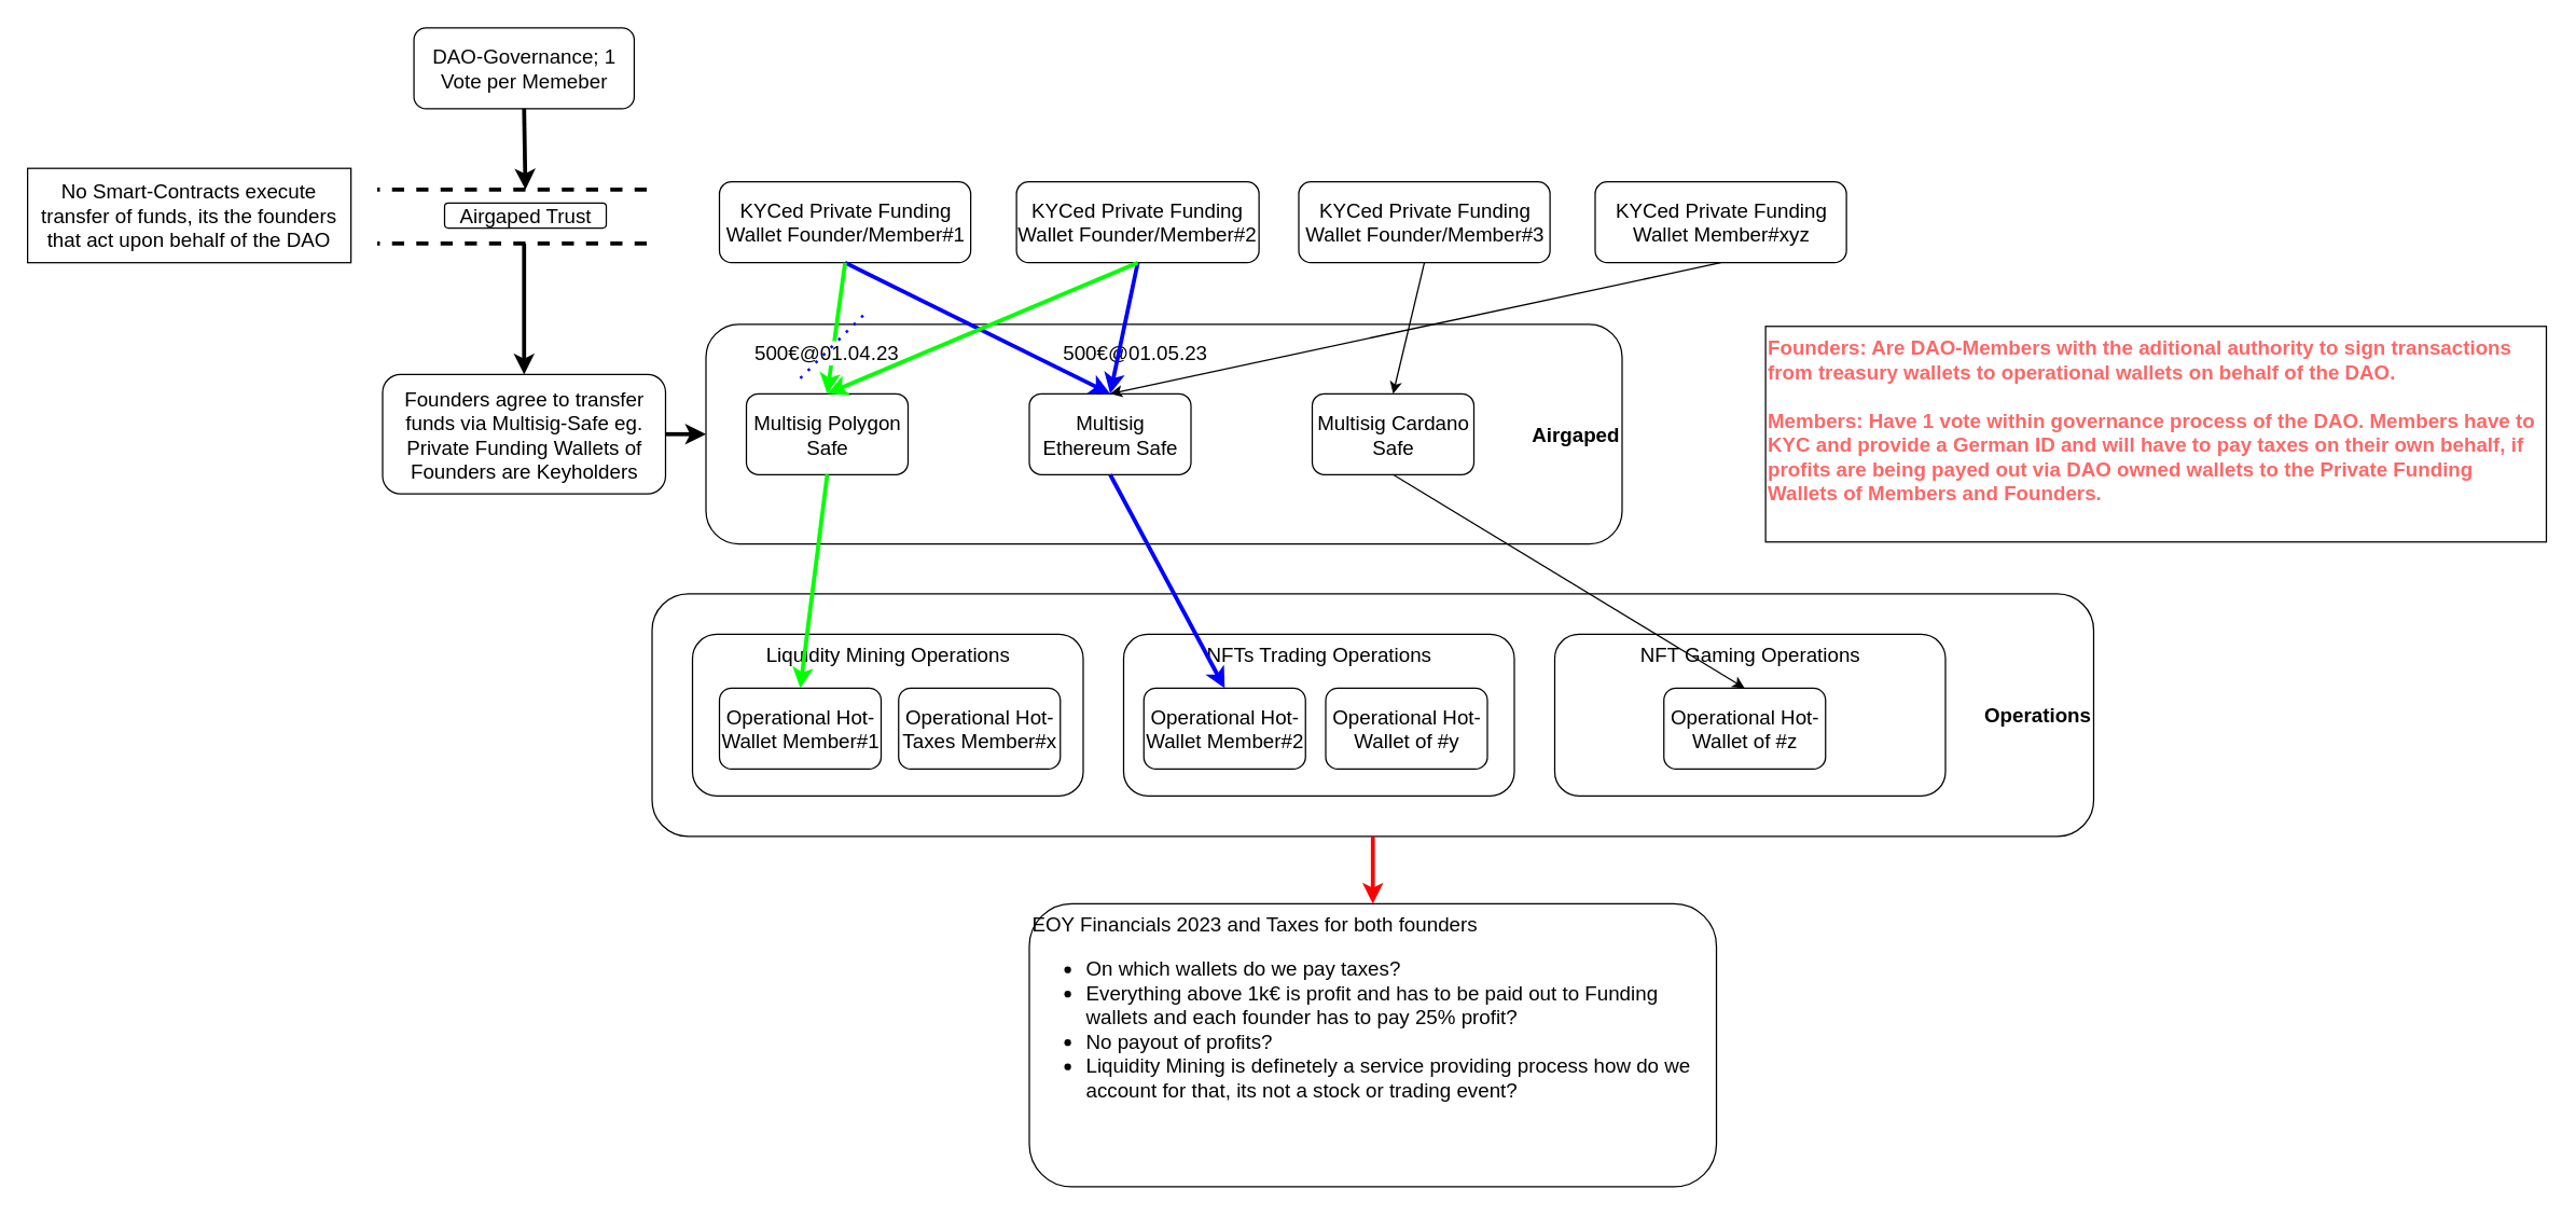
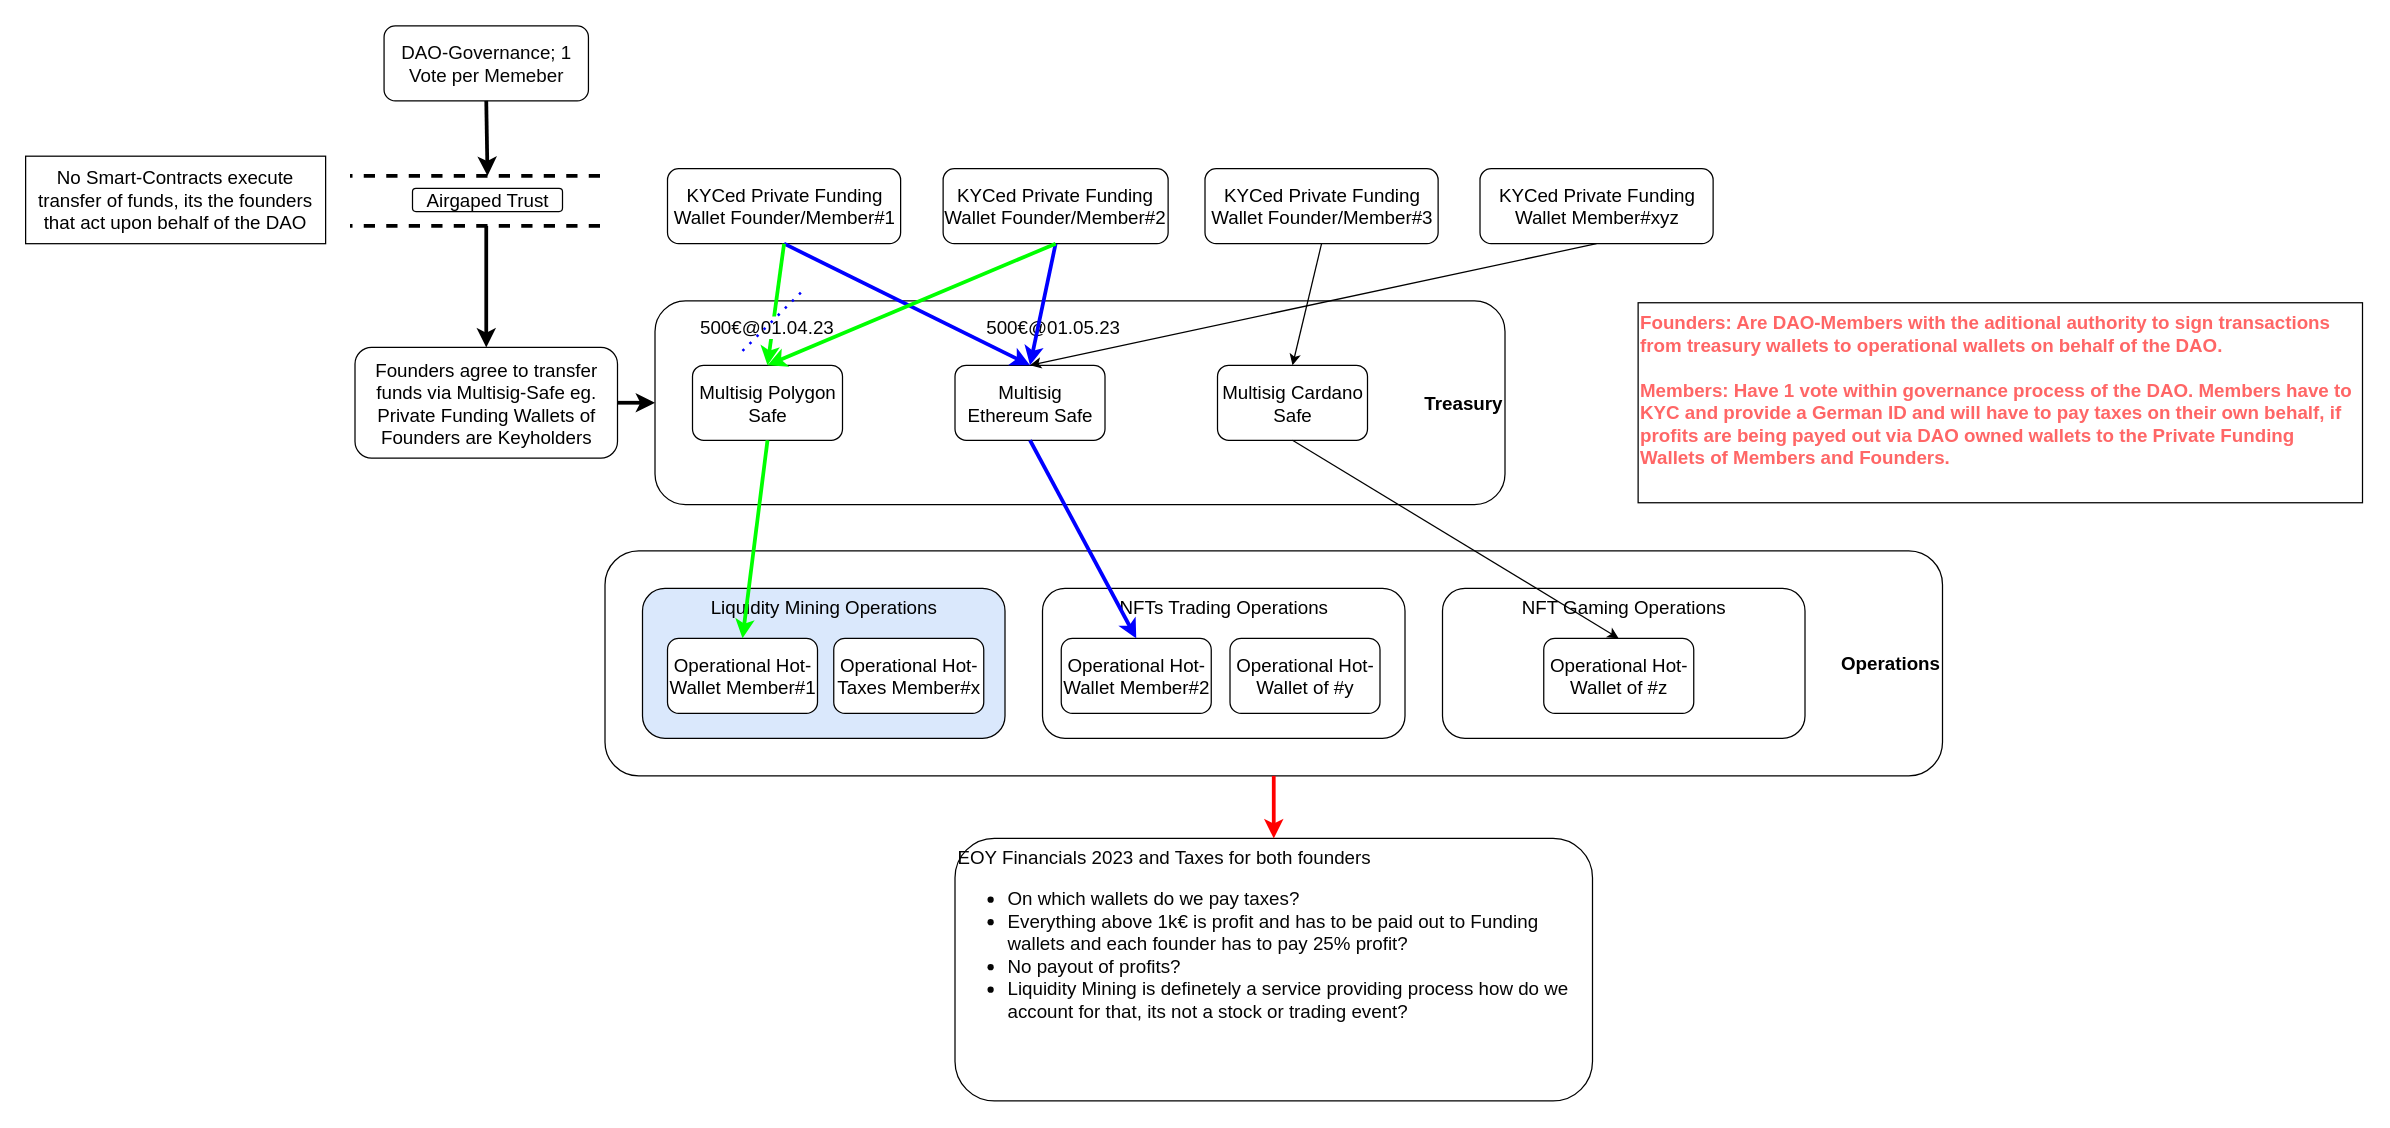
- <mxCell id="2" value="&lt;div style=&quot;font-size: 15px;&quot;&gt;&lt;b style=&quot;font-size: 15px;&quot;&gt;&lt;font style=&quot;font-size: 15px;&quot;&gt;Airgaped&lt;/font&gt;&lt;/b&gt;&lt;/div&gt;" style="rounded=1;whiteSpace=wrap;html=1;align=right;fontSize=15;" parent="1" vertex="1"><mxGeometry x="523.5" y="240" width="680" height="163" as="geometry" /></mxCell>
+ <mxCell id="2" value="&lt;div style=&quot;font-size: 15px;&quot;&gt;&lt;b style=&quot;font-size: 15px;&quot;&gt;&lt;font style=&quot;font-size: 15px;&quot;&gt;Treasury&lt;/font&gt;&lt;/b&gt;&lt;/div&gt;" style="rounded=1;whiteSpace=wrap;html=1;align=right;fontSize=15;" parent="1" vertex="1"><mxGeometry x="523.5" y="240" width="680" height="163" as="geometry" /></mxCell>
- <mxCell id="15" value="Liquidity Mining Operations" style="rounded=1;whiteSpace=wrap;html=1;align=center;verticalAlign=top;fontSize=15;" parent="1" vertex="1"><mxGeometry x="513.5" y="470" width="290" height="120" as="geometry" /></mxCell>
+ <mxCell id="15" value="Liquidity Mining Operations" style="rounded=1;whiteSpace=wrap;html=1;align=center;verticalAlign=top;fontSize=15;fillColor=#dae8fc;" parent="1" vertex="1"><mxGeometry x="513.5" y="470" width="290" height="120" as="geometry" /></mxCell>
